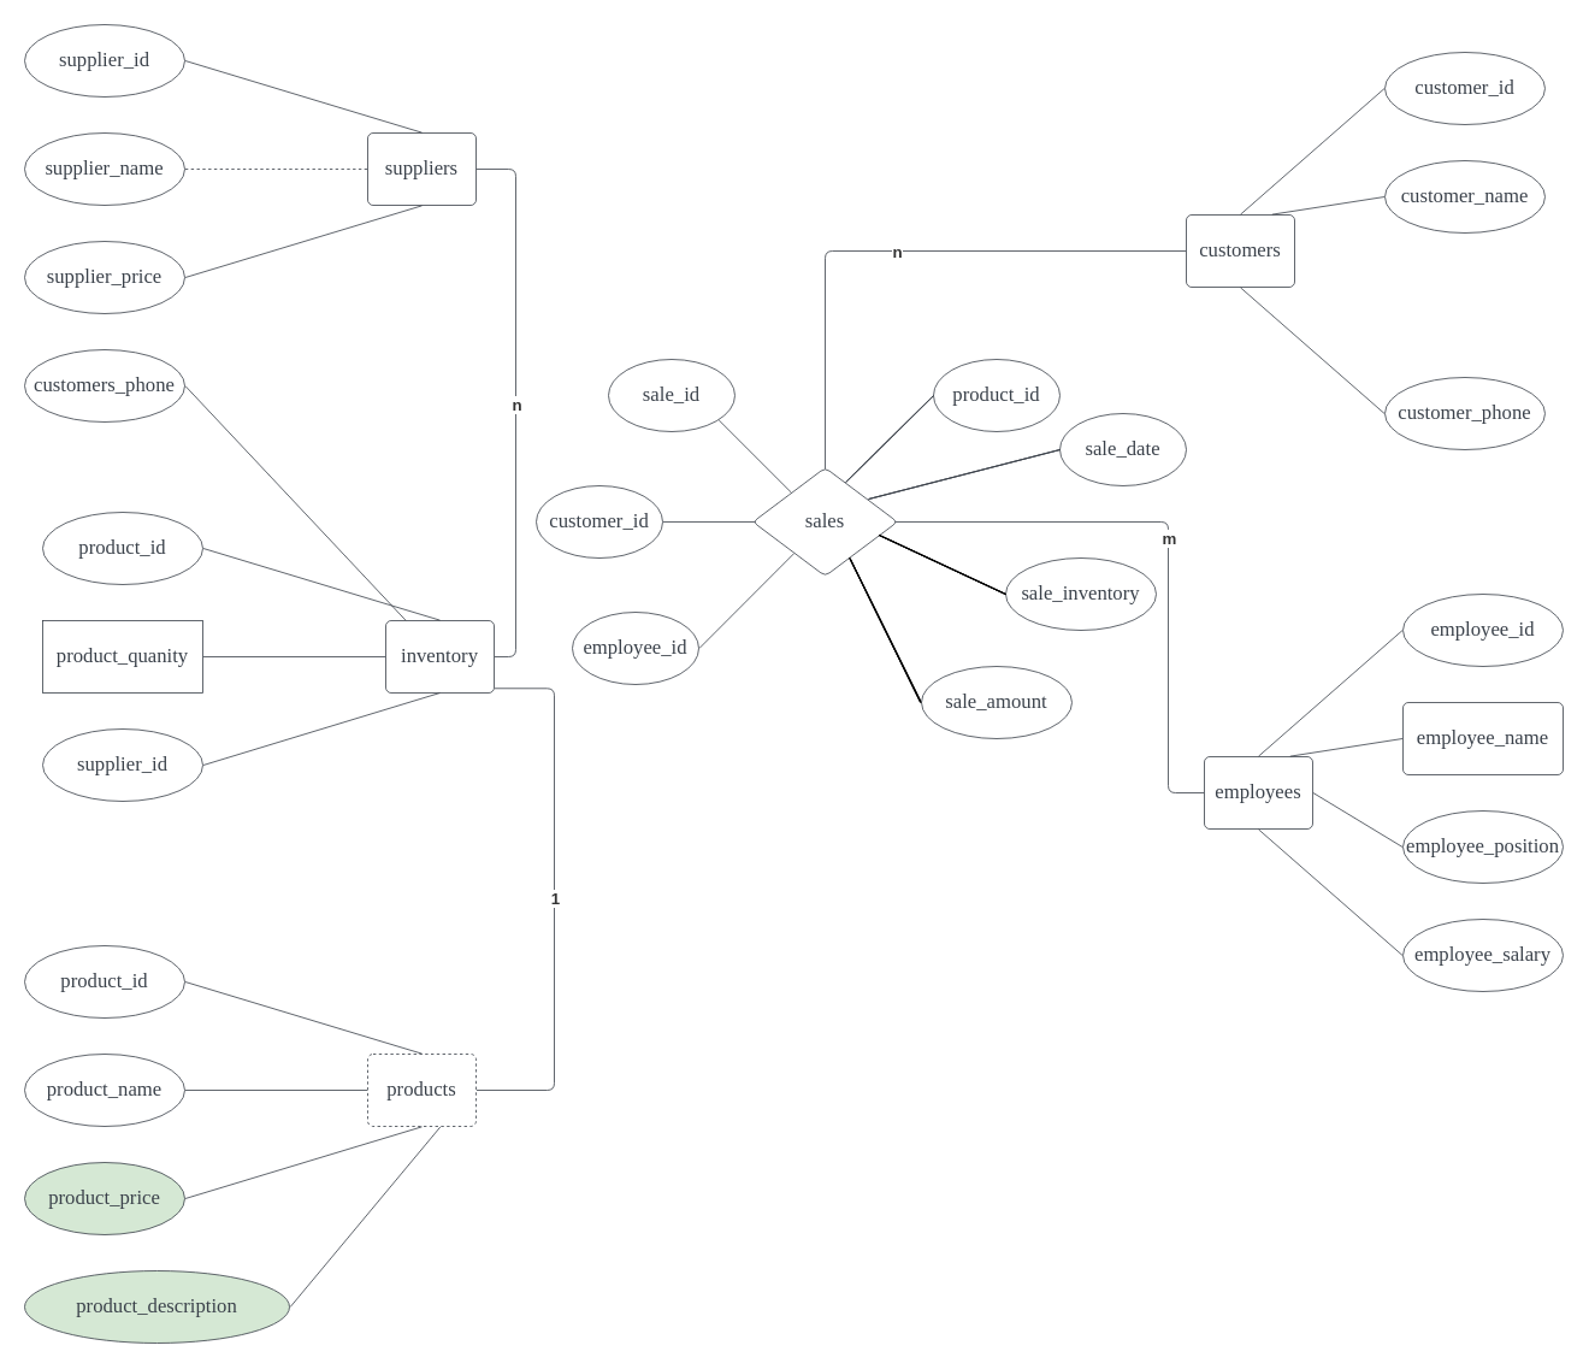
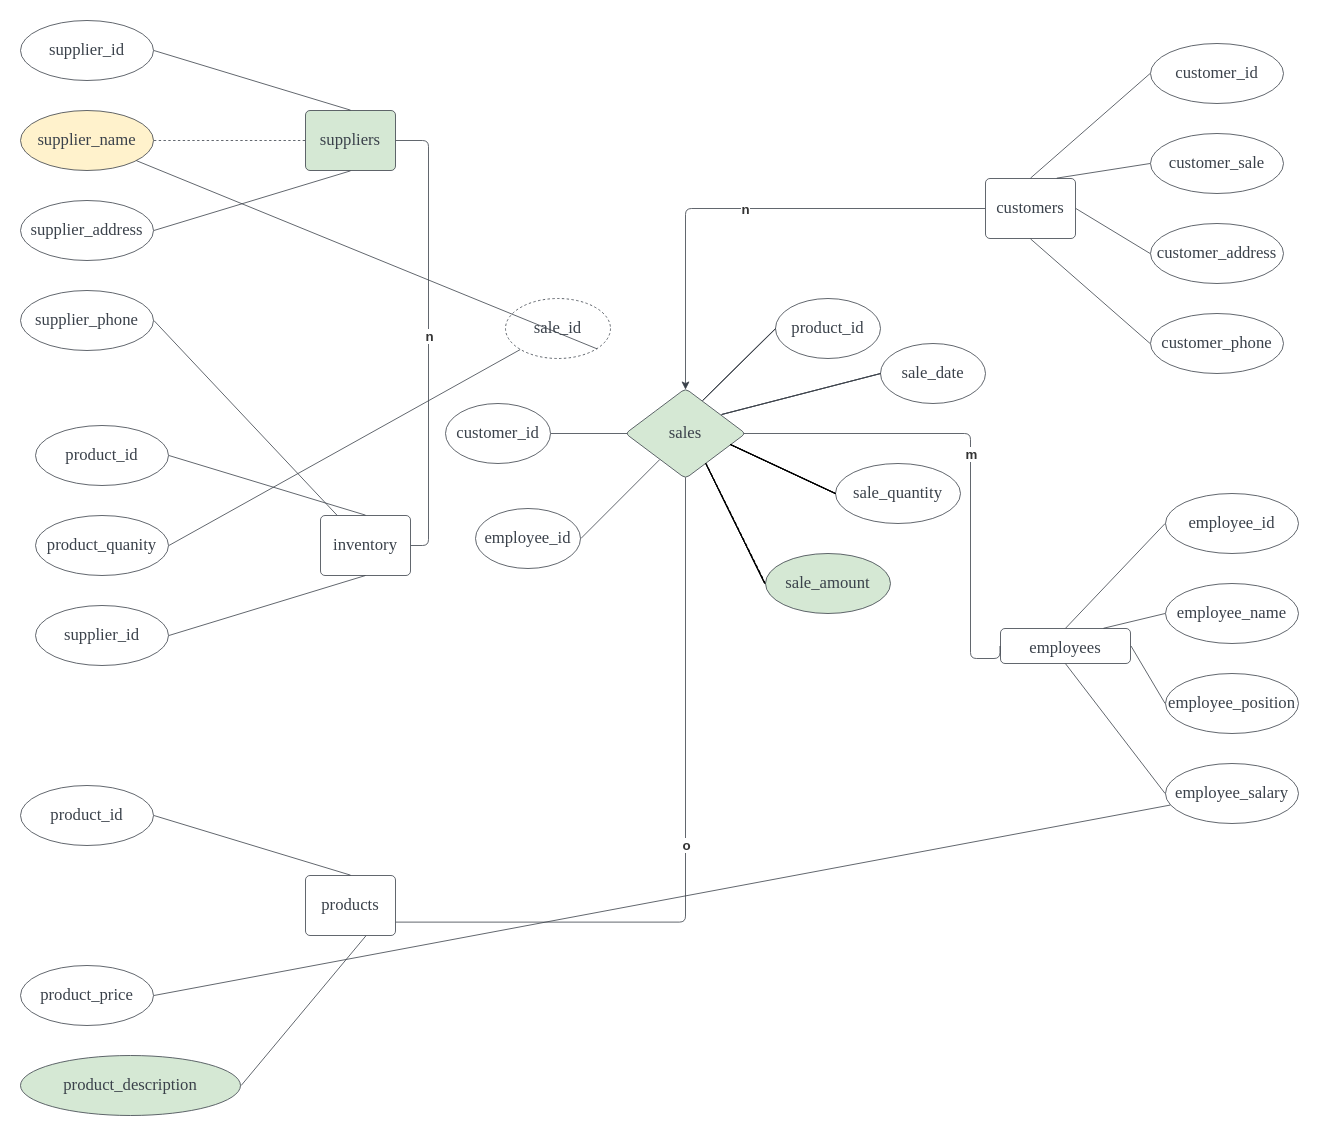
- <mxCell id="5" value="supplier_name" style="html=1;overflow=block;blockSpacing=1;whiteSpace=wrap;ellipse;fontSize=16.7;fontFamily=Liberation Serif;fontColor=#3a414a;spacing=3.8;strokeColor=#3a414a;strokeOpacity=100;rounded=1;absoluteArcSize=1;arcSize=9;strokeWidth=0.8;lucidId=Ifp5OrtNDauU;" vertex="1" parent="1"><mxGeometry x="20" y="110" width="133" height="60" as="geometry" /></mxCell>
+ <mxCell id="5" value="supplier_name" style="html=1;overflow=block;blockSpacing=1;whiteSpace=wrap;ellipse;fontSize=16.7;fontFamily=Liberation Serif;fontColor=#3a414a;spacing=3.8;strokeColor=#3a414a;strokeOpacity=100;rounded=1;absoluteArcSize=1;arcSize=9;strokeWidth=0.8;lucidId=Ifp5OrtNDauU;fillColor=#fff2cc;" vertex="1" parent="1"><mxGeometry x="20" y="110" width="133" height="60" as="geometry" /></mxCell>
- <mxCell id="2" value="suppliers" style="html=1;overflow=block;blockSpacing=1;whiteSpace=wrap;fontSize=16.7;fontFamily=Liberation Serif;fontColor=#3a414a;spacing=9;strokeColor=#3a414a;strokeOpacity=100;rounded=1;absoluteArcSize=1;arcSize=9;strokeWidth=0.8;lucidId=Sep5neUImhq2;" vertex="1" parent="1"><mxGeometry x="305" y="110" width="90" height="60" as="geometry" /></mxCell>
+ <mxCell id="2" value="suppliers" style="html=1;overflow=block;blockSpacing=1;whiteSpace=wrap;fontSize=16.7;fontFamily=Liberation Serif;fontColor=#3a414a;spacing=9;strokeColor=#3a414a;strokeOpacity=100;rounded=1;absoluteArcSize=1;arcSize=9;strokeWidth=0.8;lucidId=Sep5neUImhq2;fillColor=#d5e8d4;" vertex="1" parent="1"><mxGeometry x="305" y="110" width="90" height="60" as="geometry" /></mxCell>
- <mxCell id="33" value="customer_name" style="html=1;overflow=block;blockSpacing=1;whiteSpace=wrap;ellipse;fontSize=16.7;fontFamily=Liberation Serif;fontColor=#3a414a;spacing=3.8;strokeColor=#3a414a;strokeOpacity=100;rounded=1;absoluteArcSize=1;arcSize=9;strokeWidth=0.8;lucidId=0lp5~.7aNXSs;" vertex="1" parent="1"><mxGeometry x="1150" y="133" width="133" height="60" as="geometry" /></mxCell>
+ <mxCell id="33" value="customer_sale" style="html=1;overflow=block;blockSpacing=1;whiteSpace=wrap;ellipse;fontSize=16.7;fontFamily=Liberation Serif;fontColor=#3a414a;spacing=3.8;strokeColor=#3a414a;strokeOpacity=100;rounded=1;absoluteArcSize=1;arcSize=9;strokeWidth=0.8;lucidId=0lp5~.7aNXSs;" vertex="1" parent="1"><mxGeometry x="1150" y="133" width="133" height="60" as="geometry" /></mxCell>
- <mxCell id="7" value="supplier_price" style="html=1;overflow=block;blockSpacing=1;whiteSpace=wrap;ellipse;fontSize=16.7;fontFamily=Liberation Serif;fontColor=#3a414a;spacing=3.8;strokeColor=#3a414a;strokeOpacity=100;rounded=1;absoluteArcSize=1;arcSize=9;strokeWidth=0.8;lucidId=hgp5oEQF3F-J;" vertex="1" parent="1"><mxGeometry x="20" y="200" width="133" height="60" as="geometry" /></mxCell>
+ <mxCell id="7" value="supplier_address" style="html=1;overflow=block;blockSpacing=1;whiteSpace=wrap;ellipse;fontSize=16.7;fontFamily=Liberation Serif;fontColor=#3a414a;spacing=3.8;strokeColor=#3a414a;strokeOpacity=100;rounded=1;absoluteArcSize=1;arcSize=9;strokeWidth=0.8;lucidId=hgp5oEQF3F-J;" vertex="1" parent="1"><mxGeometry x="20" y="200" width="133" height="60" as="geometry" /></mxCell>
+ <mxCell id="38" value="" style="html=1;jettySize=18;whiteSpace=wrap;fontSize=13;strokeColor=#3a414a;strokeOpacity=100;strokeWidth=0.8;rounded=1;arcSize=12;startArrow=none;endArrow=none;exitX=-0.003;exitY=0.5;exitPerimeter=0;entryX=1.004;entryY=0.5;entryPerimeter=0;lucidId=Ump5.5rFpVZY;" edge="1" parent="1" source="34" target="31"><mxGeometry width="100" height="100" relative="1" as="geometry" /></mxCell>
+ <mxCell id="34" value="customer_address" style="html=1;overflow=block;blockSpacing=1;whiteSpace=wrap;ellipse;fontSize=16.7;fontFamily=Liberation Serif;fontColor=#3a414a;spacing=3.8;strokeColor=#3a414a;strokeOpacity=100;rounded=1;absoluteArcSize=1;arcSize=9;strokeWidth=0.8;lucidId=0lp5JUYz0IT6;" vertex="1" parent="1"><mxGeometry x="1150" y="223" width="133" height="60" as="geometry" /></mxCell>
- <mxCell id="8" value="customers_phone" style="html=1;overflow=block;blockSpacing=1;whiteSpace=wrap;ellipse;fontSize=16.7;fontFamily=Liberation Serif;fontColor=#3a414a;spacing=3.8;strokeColor=#3a414a;strokeOpacity=100;rounded=1;absoluteArcSize=1;arcSize=9;strokeWidth=0.8;lucidId=ugp5~shOKRi8;" vertex="1" parent="1"><mxGeometry x="20" y="290" width="133" height="60" as="geometry" /></mxCell>
+ <mxCell id="8" value="supplier_phone" style="html=1;overflow=block;blockSpacing=1;whiteSpace=wrap;ellipse;fontSize=16.7;fontFamily=Liberation Serif;fontColor=#3a414a;spacing=3.8;strokeColor=#3a414a;strokeOpacity=100;rounded=1;absoluteArcSize=1;arcSize=9;strokeWidth=0.8;lucidId=ugp5~shOKRi8;" vertex="1" parent="1"><mxGeometry x="20" y="290" width="133" height="60" as="geometry" /></mxCell>
- <mxCell id="56" value="sale_id" style="html=1;overflow=block;blockSpacing=1;whiteSpace=wrap;ellipse;fontSize=16.7;fontFamily=Liberation Serif;fontColor=#3a414a;spacing=3.8;strokeColor=#3a414a;strokeOpacity=100;rounded=1;absoluteArcSize=1;arcSize=9;strokeWidth=0.8;lucidId=4pp5TKbLwXkx;" vertex="1" parent="1"><mxGeometry x="505" y="298" width="105" height="60" as="geometry" /></mxCell>
+ <mxCell id="56" value="sale_id" style="html=1;overflow=block;blockSpacing=1;whiteSpace=wrap;ellipse;fontSize=16.7;fontFamily=Liberation Serif;fontColor=#3a414a;spacing=3.8;strokeColor=#3a414a;strokeOpacity=100;rounded=1;absoluteArcSize=1;arcSize=9;strokeWidth=0.8;lucidId=4pp5TKbLwXkx;dashed=1;" vertex="1" parent="1"><mxGeometry x="505" y="298" width="105" height="60" as="geometry" /></mxCell>
- <mxCell id="57" value="" style="html=1;jettySize=18;whiteSpace=wrap;fontSize=13;strokeColor=#3a414a;strokeOpacity=100;strokeWidth=0.8;arcSize=12;startArrow=none;endArrow=none;endFill=0;exitX=0.873;exitY=0.84;exitPerimeter=0;entryX=0.266;entryY=0.229;entryPerimeter=0;lucidId=iqp5jZ9kiN7~;rounded=0;" edge="1" parent="1" source="56" target="49"><mxGeometry width="100" height="100" relative="1" as="geometry" /></mxCell>
+ <mxCell id="57" value="" style="html=1;jettySize=18;whiteSpace=wrap;fontSize=13;strokeColor=#3a414a;strokeOpacity=100;strokeWidth=0.8;arcSize=12;startArrow=none;endArrow=none;endFill=0;exitX=0.873;exitY=0.84;exitPerimeter=0;lucidId=iqp5jZ9kiN7~;rounded=0;" edge="1" parent="1" source="56" target="5"><mxGeometry width="100" height="100" relative="1" as="geometry" /></mxCell>
- <mxCell id="52" value="" style="html=1;jettySize=18;whiteSpace=wrap;fontSize=13;strokeColor=#3a414a;strokeOpacity=100;strokeWidth=0.8;rounded=1;arcSize=12;edgeStyle=orthogonalEdgeStyle;startArrow=none;endArrow=none;exitX=-0.004;exitY=0.5;exitPerimeter=0;entryX=0.5;entryY=0.012;entryPerimeter=0;lucidId=Sop5f1U.Sw.C;" edge="1" parent="1" source="31" target="49"><mxGeometry width="100" height="100" relative="1" as="geometry"><Array as="points" /></mxGeometry></mxCell>
+ <mxCell id="52" value="" style="html=1;jettySize=18;whiteSpace=wrap;fontSize=13;strokeColor=#3a414a;strokeOpacity=100;strokeWidth=0.8;rounded=1;arcSize=12;edgeStyle=orthogonalEdgeStyle;startArrow=none;endArrow=classic;exitX=-0.004;exitY=0.5;exitPerimeter=0;entryX=0.5;entryY=0.012;entryPerimeter=0;lucidId=Sop5f1U.Sw.C;" edge="1" parent="1" source="31" target="49"><mxGeometry width="100" height="100" relative="1" as="geometry"><Array as="points" /></mxGeometry></mxCell>
- <mxCell id="49" value="sales" style="html=1;overflow=block;blockSpacing=1;whiteSpace=wrap;rhombus;fontSize=16.7;fontFamily=Liberation Serif;fontColor=#3a414a;spacing=3.8;strokeColor=#3a414a;strokeOpacity=100;rounded=1;absoluteArcSize=1;arcSize=9;strokeWidth=0.8;lucidId=xop555U-xIJ7;" vertex="1" parent="1"><mxGeometry x="625" y="388" width="120" height="90" as="geometry" /></mxCell>
+ <mxCell id="49" value="sales" style="html=1;overflow=block;blockSpacing=1;whiteSpace=wrap;rhombus;fontSize=16.7;fontFamily=Liberation Serif;fontColor=#3a414a;spacing=3.8;strokeColor=#3a414a;strokeOpacity=100;rounded=1;absoluteArcSize=1;arcSize=9;strokeWidth=0.8;lucidId=xop555U-xIJ7;fillColor=#d5e8d4;" vertex="1" parent="1"><mxGeometry x="625" y="388" width="120" height="90" as="geometry" /></mxCell>
- <mxCell id="64" value="sale_inventory" style="html=1;overflow=block;blockSpacing=1;whiteSpace=wrap;ellipse;fontSize=16.7;fontFamily=Liberation Serif;fontColor=#3a414a;spacing=3.8;strokeColor=#3a414a;strokeOpacity=100;rounded=1;absoluteArcSize=1;arcSize=9;strokeWidth=0.8;lucidId=Brp5.flPn0Fi;" vertex="1" parent="1"><mxGeometry x="835" y="463" width="125" height="60" as="geometry" /></mxCell>
+ <mxCell id="64" value="sale_quantity" style="html=1;overflow=block;blockSpacing=1;whiteSpace=wrap;ellipse;fontSize=16.7;fontFamily=Liberation Serif;fontColor=#3a414a;spacing=3.8;strokeColor=#3a414a;strokeOpacity=100;rounded=1;absoluteArcSize=1;arcSize=9;strokeWidth=0.8;lucidId=Brp5.flPn0Fi;" vertex="1" parent="1"><mxGeometry x="835" y="463" width="125" height="60" as="geometry" /></mxCell>
- <mxCell id="14" value="product_quanity" style="html=1;overflow=block;blockSpacing=1;whiteSpace=wrap;fontSize=16.7;fontFamily=Liberation Serif;fontColor=#3a414a;spacing=3.8;strokeColor=#3a414a;strokeOpacity=100;absoluteArcSize=1;arcSize=9;strokeWidth=0.8;lucidId=-gp5mOKjDxGL;rounded=0;" vertex="1" parent="1"><mxGeometry x="35" y="515" width="133" height="60" as="geometry" /></mxCell>
+ <mxCell id="14" value="product_quanity" style="html=1;overflow=block;blockSpacing=1;whiteSpace=wrap;ellipse;fontSize=16.7;fontFamily=Liberation Serif;fontColor=#3a414a;spacing=3.8;strokeColor=#3a414a;strokeOpacity=100;rounded=1;absoluteArcSize=1;arcSize=9;strokeWidth=0.8;lucidId=-gp5mOKjDxGL;" vertex="1" parent="1"><mxGeometry x="35" y="515" width="133" height="60" as="geometry" /></mxCell>
- <mxCell id="15" value="" style="html=1;jettySize=18;whiteSpace=wrap;fontSize=13;strokeColor=#3a414a;strokeOpacity=100;strokeWidth=0.8;rounded=1;arcSize=12;startArrow=none;endArrow=none;exitX=1.003;exitY=0.5;exitPerimeter=0;entryX=-0.004;entryY=0.5;entryPerimeter=0;lucidId=-gp5pai7sB8c;" edge="1" parent="1" source="14" target="11"><mxGeometry width="100" height="100" relative="1" as="geometry" /></mxCell>
+ <mxCell id="15" value="" style="html=1;jettySize=18;whiteSpace=wrap;fontSize=13;strokeColor=#3a414a;strokeOpacity=100;strokeWidth=0.8;rounded=1;arcSize=12;startArrow=none;endArrow=none;exitX=1.003;exitY=0.5;exitPerimeter=0;lucidId=-gp5pai7sB8c;" edge="1" parent="1" source="14" target="56"><mxGeometry width="100" height="100" relative="1" as="geometry" /></mxCell>
- <mxCell id="65" style="orthogonalLoop=1;jettySize=auto;html=1;exitX=0;exitY=0.5;exitDx=0;exitDy=0;entryX=0.672;entryY=0.833;entryDx=0;entryDy=0;entryPerimeter=0;rounded=0;endArrow=none;endFill=0;" edge="1" parent="1" source="66" target="49"><mxGeometry relative="1" as="geometry" /></mxCell>
+ <mxCell id="65" style="orthogonalLoop=1;jettySize=auto;html=1;exitX=0;exitY=0.5;exitDx=0;exitDy=0;entryX=0.672;entryY=0.833;entryDx=0;entryDy=0;entryPerimeter=0;rounded=0;endArrow=none;endFill=0;dashed=1;" edge="1" parent="1" source="66" target="49"><mxGeometry relative="1" as="geometry" /></mxCell>
- <mxCell id="66" value="sale_amount" style="html=1;overflow=block;blockSpacing=1;whiteSpace=wrap;ellipse;fontSize=16.7;fontFamily=Liberation Serif;fontColor=#3a414a;spacing=3.8;strokeColor=#3a414a;strokeOpacity=100;rounded=1;absoluteArcSize=1;arcSize=9;strokeWidth=0.8;lucidId=Brp5.flPn0Fi;" vertex="1" parent="1"><mxGeometry x="765" y="553" width="125" height="60" as="geometry" /></mxCell>
+ <mxCell id="66" value="sale_amount" style="html=1;overflow=block;blockSpacing=1;whiteSpace=wrap;ellipse;fontSize=16.7;fontFamily=Liberation Serif;fontColor=#3a414a;spacing=3.8;strokeColor=#3a414a;strokeOpacity=100;rounded=1;absoluteArcSize=1;arcSize=9;strokeWidth=0.8;lucidId=Brp5.flPn0Fi;fillColor=#d5e8d4;" vertex="1" parent="1"><mxGeometry x="765" y="553" width="125" height="60" as="geometry" /></mxCell>
- <mxCell id="42" value="employee_name" style="html=1;overflow=block;blockSpacing=1;whiteSpace=wrap;fontSize=16.7;fontFamily=Liberation Serif;fontColor=#3a414a;spacing=3.8;strokeColor=#3a414a;strokeOpacity=100;absoluteArcSize=1;arcSize=9;strokeWidth=0.8;lucidId=Bnp5X9WLORIE;rounded=1;" vertex="1" parent="1"><mxGeometry x="1165" y="583" width="133" height="60" as="geometry" /></mxCell>
+ <mxCell id="42" value="employee_name" style="html=1;overflow=block;blockSpacing=1;whiteSpace=wrap;ellipse;fontSize=16.7;fontFamily=Liberation Serif;fontColor=#3a414a;spacing=3.8;strokeColor=#3a414a;strokeOpacity=100;rounded=1;absoluteArcSize=1;arcSize=9;strokeWidth=0.8;lucidId=Bnp5X9WLORIE;" vertex="1" parent="1"><mxGeometry x="1165" y="583" width="133" height="60" as="geometry" /></mxCell>
- <mxCell id="40" value="employees" style="html=1;overflow=block;blockSpacing=1;whiteSpace=wrap;fontSize=16.7;fontFamily=Liberation Serif;fontColor=#3a414a;spacing=9;strokeColor=#3a414a;strokeOpacity=100;rounded=1;absoluteArcSize=1;arcSize=9;strokeWidth=0.8;lucidId=Bnp5GmCToEL5;" vertex="1" parent="1"><mxGeometry x="1000" y="628" width="90" height="60" as="geometry" /></mxCell>
+ <mxCell id="40" value="employees" style="html=1;overflow=block;blockSpacing=1;whiteSpace=wrap;fontSize=16.7;fontFamily=Liberation Serif;fontColor=#3a414a;spacing=9;strokeColor=#3a414a;strokeOpacity=100;rounded=1;absoluteArcSize=1;arcSize=9;strokeWidth=0.8;lucidId=Bnp5GmCToEL5;" vertex="1" parent="1"><mxGeometry x="1000" y="628" width="130" height="35" as="geometry" /></mxCell>
+ <mxCell id="50" value="" style="html=1;jettySize=18;whiteSpace=wrap;fontSize=13;strokeColor=#3a414a;strokeOpacity=100;strokeWidth=0.8;rounded=1;arcSize=12;edgeStyle=orthogonalEdgeStyle;startArrow=none;endArrow=none;exitX=1.004;exitY=0.777;exitPerimeter=0;entryX=0.5;entryY=0.988;entryPerimeter=0;lucidId=Mop5.4k9YAqf;" edge="1" parent="1" source="20" target="49"><mxGeometry width="100" height="100" relative="1" as="geometry"><Array as="points" /></mxGeometry></mxCell>
+ <mxCell id="51" value="o" style="text;html=1;resizable=0;labelBackgroundColor=default;align=center;verticalAlign=middle;fontStyle=1;fontColor=#333333;fontSize=13.3;" vertex="1" parent="50"><mxGeometry relative="1" as="geometry" /></mxCell>
- <mxCell id="29" value="" style="html=1;jettySize=18;whiteSpace=wrap;fontSize=13;strokeColor=#3a414a;strokeOpacity=100;strokeWidth=0.8;rounded=1;arcSize=12;edgeStyle=orthogonalEdgeStyle;startArrow=none;endArrow=none;exitX=1.004;exitY=0.5;exitPerimeter=0;entryX=1.004;entryY=0.938;entryPerimeter=0;lucidId=Gkp5XUtkO81K;" edge="1" parent="1" source="20" target="11"><mxGeometry width="100" height="100" relative="1" as="geometry"><Array as="points"><mxPoint x="460" y="905" /><mxPoint x="460" y="571" /></Array></mxGeometry></mxCell>
- <mxCell id="30" value="1" style="text;html=1;resizable=0;labelBackgroundColor=default;align=center;verticalAlign=middle;fontStyle=1;fontColor=#333333;fontSize=13.3;" vertex="1" parent="29"><mxGeometry relative="1" as="geometry" /></mxCell>
- <mxCell id="23" value="product_name" style="html=1;overflow=block;blockSpacing=1;whiteSpace=wrap;ellipse;fontSize=16.7;fontFamily=Liberation Serif;fontColor=#3a414a;spacing=3.8;strokeColor=#3a414a;strokeOpacity=100;rounded=1;absoluteArcSize=1;arcSize=9;strokeWidth=0.8;lucidId=lkp5Nl3lEITJ;" vertex="1" parent="1"><mxGeometry x="20" y="875" width="133" height="60" as="geometry" /></mxCell>
- <mxCell id="24" value="" style="html=1;jettySize=18;whiteSpace=wrap;fontSize=13;strokeColor=#3a414a;strokeOpacity=100;strokeWidth=0.8;rounded=1;arcSize=12;startArrow=none;endArrow=none;exitX=1.003;exitY=0.5;exitPerimeter=0;entryX=-0.004;entryY=0.5;entryPerimeter=0;lucidId=lkp5eTUhG8J5;" edge="1" parent="1" source="23" target="20"><mxGeometry width="100" height="100" relative="1" as="geometry" /></mxCell>
- <mxCell id="20" value="products" style="html=1;overflow=block;blockSpacing=1;whiteSpace=wrap;fontSize=16.7;fontFamily=Liberation Serif;fontColor=#3a414a;spacing=9;strokeColor=#3a414a;strokeOpacity=100;rounded=1;absoluteArcSize=1;arcSize=9;strokeWidth=0.8;lucidId=lkp5l0G5Sj5E;dashed=1;" vertex="1" parent="1"><mxGeometry x="305" y="875" width="90" height="60" as="geometry" /></mxCell>
+ <mxCell id="20" value="products" style="html=1;overflow=block;blockSpacing=1;whiteSpace=wrap;fontSize=16.7;fontFamily=Liberation Serif;fontColor=#3a414a;spacing=9;strokeColor=#3a414a;strokeOpacity=100;rounded=1;absoluteArcSize=1;arcSize=9;strokeWidth=0.8;lucidId=lkp5l0G5Sj5E;" vertex="1" parent="1"><mxGeometry x="305" y="875" width="90" height="60" as="geometry" /></mxCell>
- <mxCell id="27" value="" style="html=1;jettySize=18;whiteSpace=wrap;fontSize=13;strokeColor=#3a414a;strokeOpacity=100;strokeWidth=0.8;rounded=1;arcSize=12;startArrow=none;endArrow=none;exitX=1.003;exitY=0.5;exitPerimeter=0;entryX=0.5;entryY=1.006;entryPerimeter=0;lucidId=lkp5MqzEx-MU;" edge="1" parent="1" source="25" target="20"><mxGeometry width="100" height="100" relative="1" as="geometry" /></mxCell>
+ <mxCell id="27" value="" style="html=1;jettySize=18;whiteSpace=wrap;fontSize=13;strokeColor=#3a414a;strokeOpacity=100;strokeWidth=0.8;rounded=1;arcSize=12;startArrow=none;endArrow=none;exitX=1.003;exitY=0.5;exitPerimeter=0;lucidId=lkp5MqzEx-MU;" edge="1" parent="1" source="25" target="44"><mxGeometry width="100" height="100" relative="1" as="geometry" /></mxCell>
- <mxCell id="25" value="product_price" style="html=1;overflow=block;blockSpacing=1;whiteSpace=wrap;ellipse;fontSize=16.7;fontFamily=Liberation Serif;fontColor=#3a414a;spacing=3.8;strokeColor=#3a414a;strokeOpacity=100;rounded=1;absoluteArcSize=1;arcSize=9;strokeWidth=0.8;lucidId=lkp5rNPlRAAc;fillColor=#d5e8d4;" vertex="1" parent="1"><mxGeometry x="20" y="965" width="133" height="60" as="geometry" /></mxCell>
+ <mxCell id="25" value="product_price" style="html=1;overflow=block;blockSpacing=1;whiteSpace=wrap;ellipse;fontSize=16.7;fontFamily=Liberation Serif;fontColor=#3a414a;spacing=3.8;strokeColor=#3a414a;strokeOpacity=100;rounded=1;absoluteArcSize=1;arcSize=9;strokeWidth=0.8;lucidId=lkp5rNPlRAAc;" vertex="1" parent="1"><mxGeometry x="20" y="965" width="133" height="60" as="geometry" /></mxCell>
